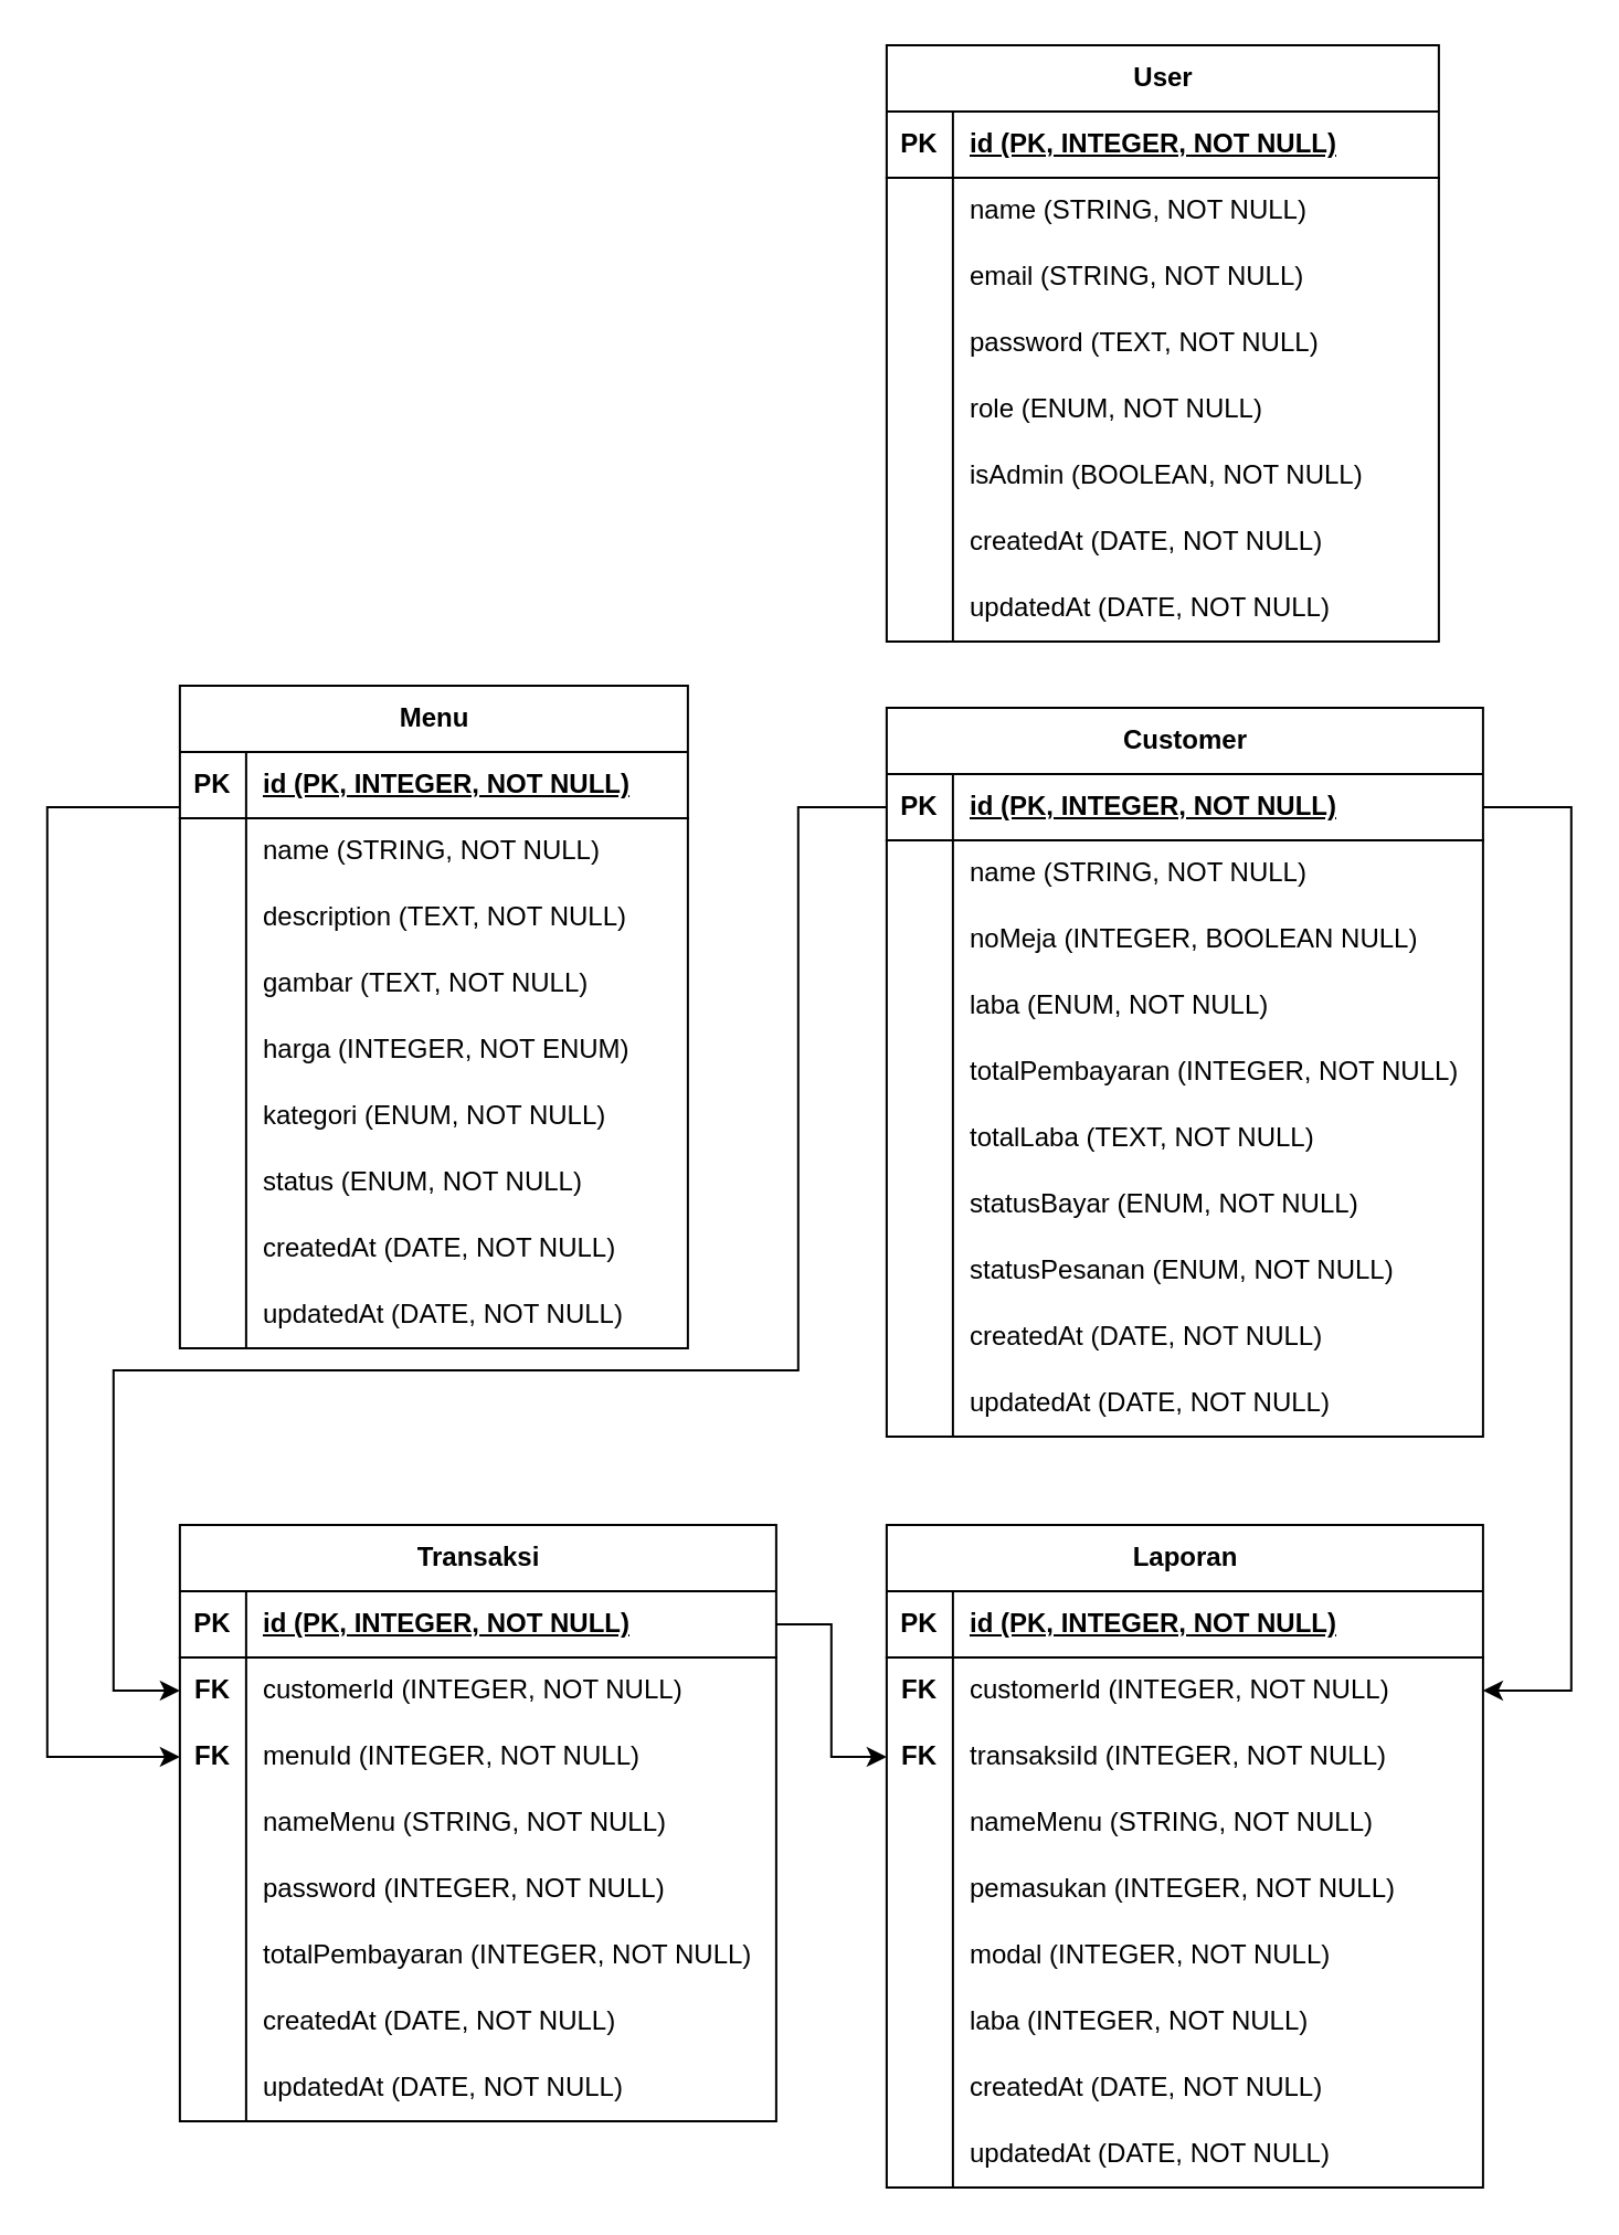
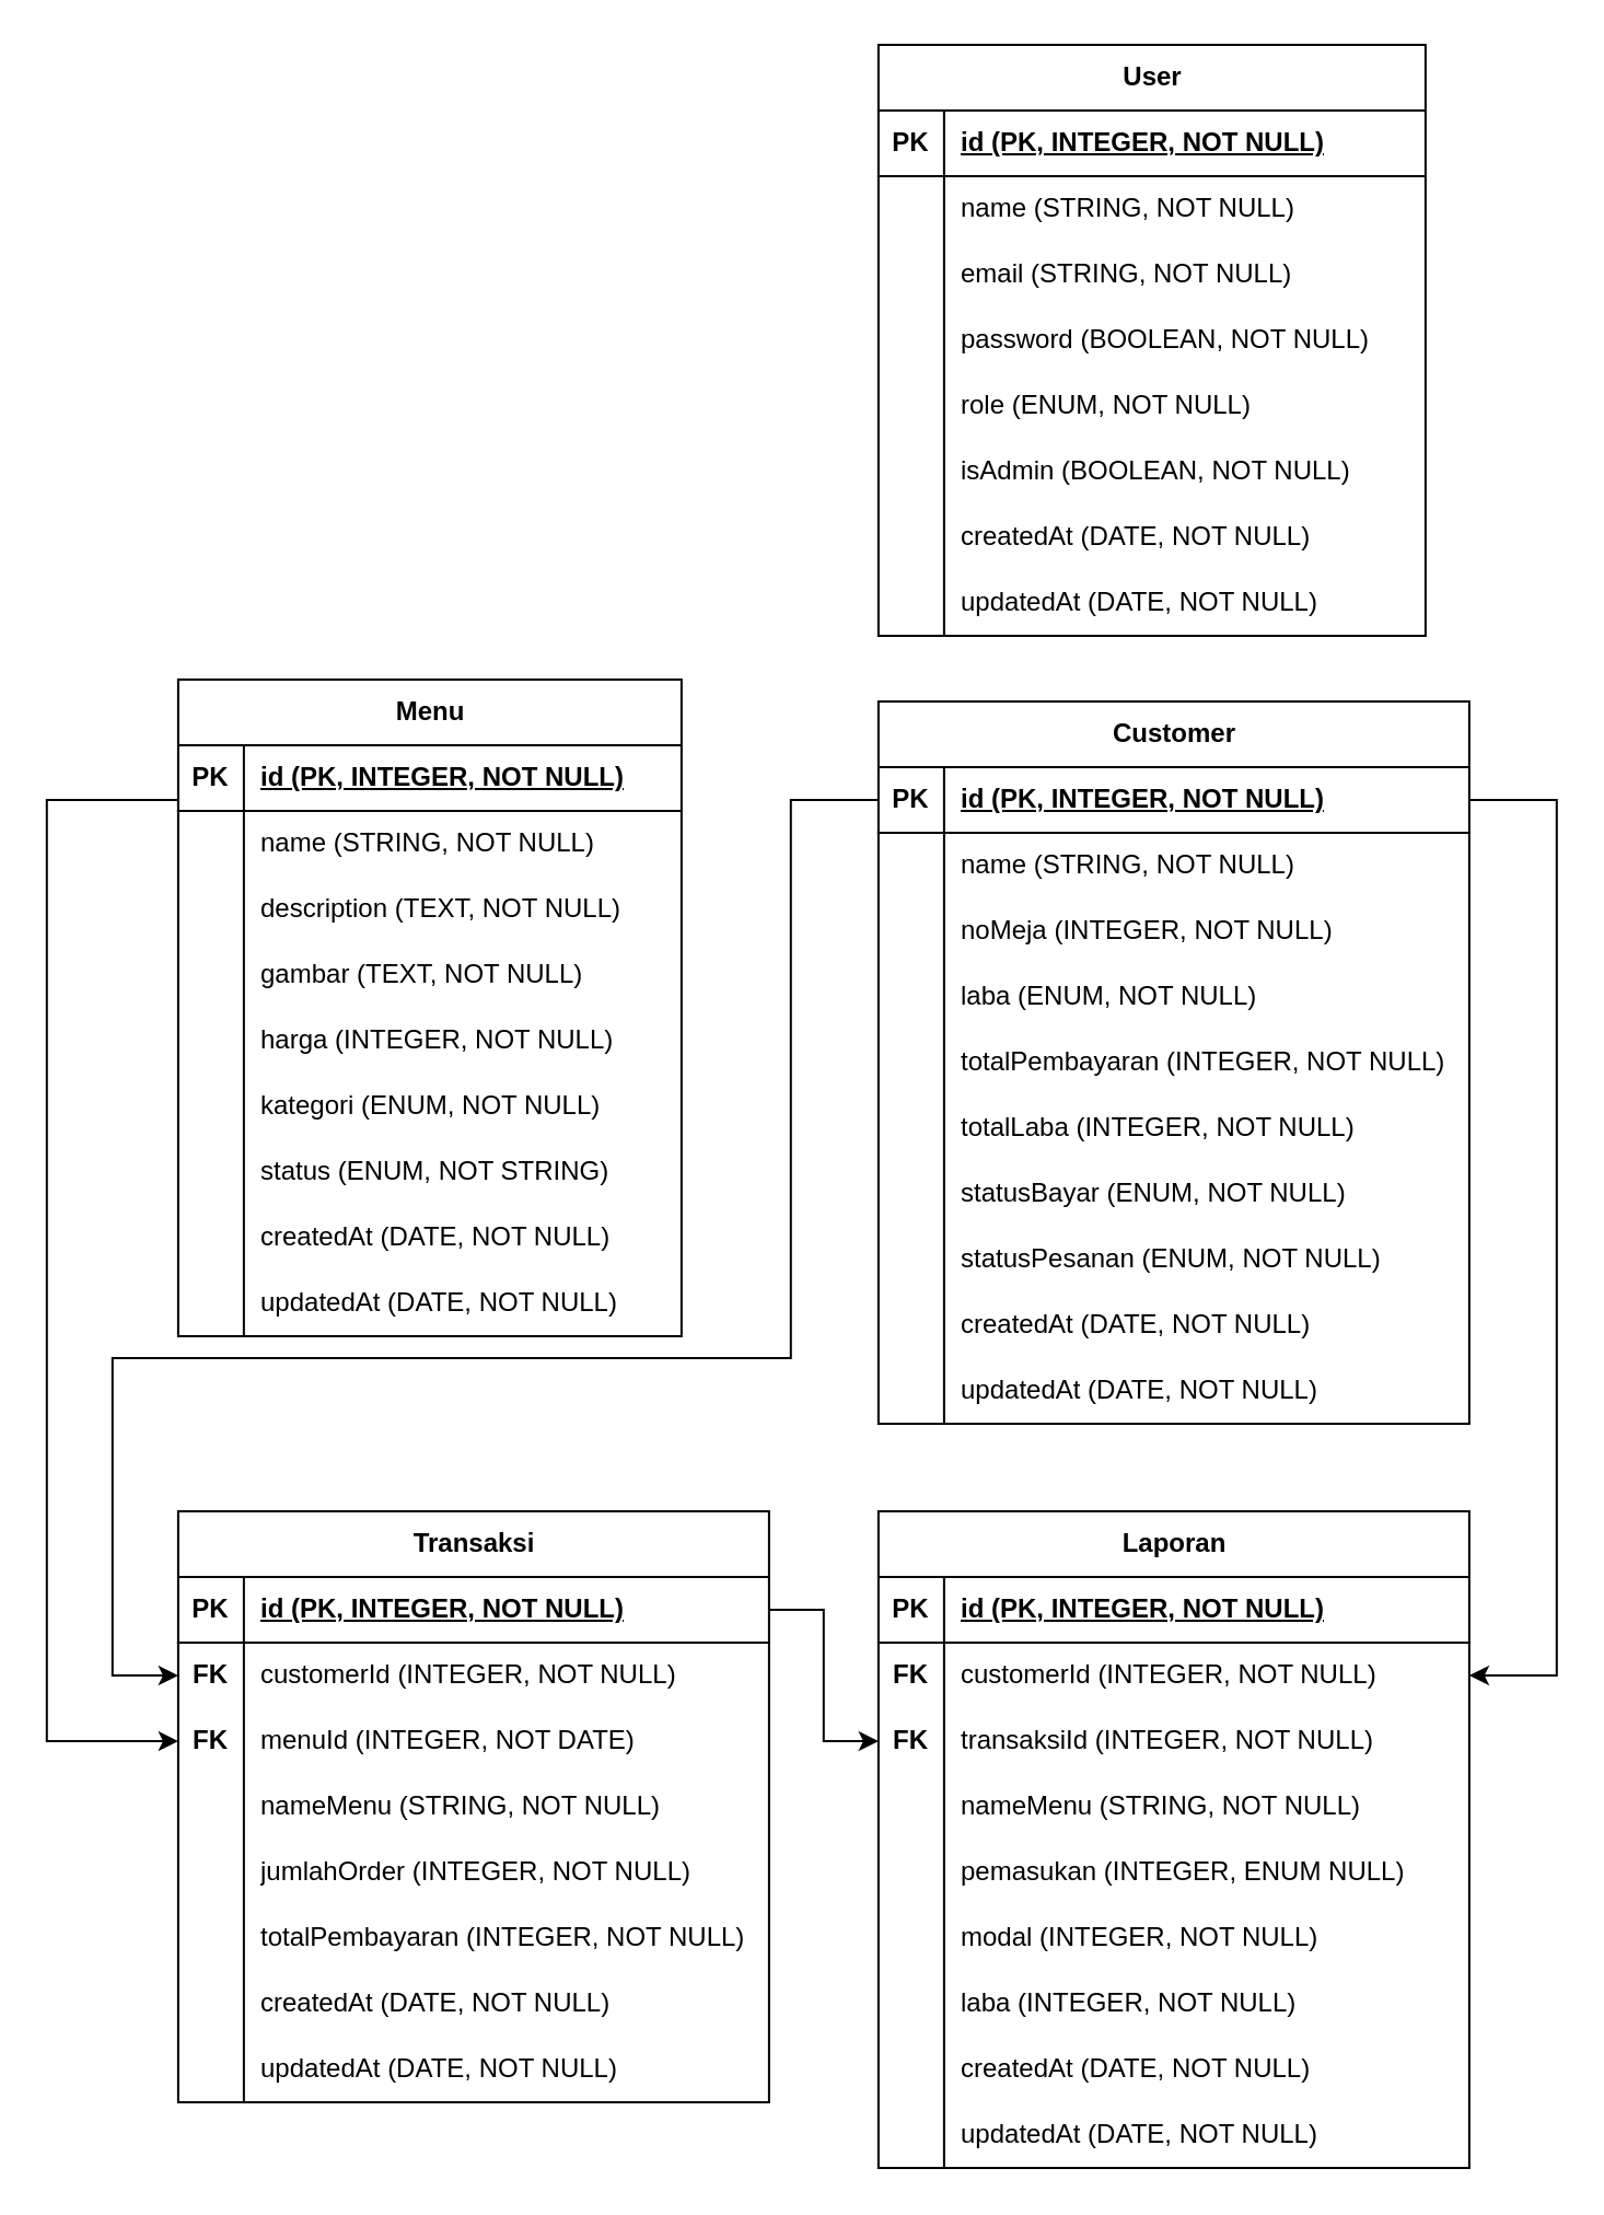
- <mxCell id="130" value="password&amp;nbsp;(TEXT, NOT NULL)" style="shape=partialRectangle;connectable=0;fillColor=none;top=0;left=0;bottom=0;right=0;align=left;spacingLeft=6;overflow=hidden;whiteSpace=wrap;html=1;" parent="128" vertex="1"><mxGeometry x="30" width="220" height="30" as="geometry"><mxRectangle width="220" height="30" as="alternateBounds" /></mxGeometry></mxCell>
+ <mxCell id="130" value="password&amp;nbsp;(BOOLEAN, NOT NULL)" style="shape=partialRectangle;connectable=0;fillColor=none;top=0;left=0;bottom=0;right=0;align=left;spacingLeft=6;overflow=hidden;whiteSpace=wrap;html=1;" parent="128" vertex="1"><mxGeometry x="30" width="220" height="30" as="geometry"><mxRectangle width="220" height="30" as="alternateBounds" /></mxGeometry></mxCell>
- <mxCell id="36" value="noMeja (INTEGER, BOOLEAN NULL)" style="shape=partialRectangle;connectable=0;fillColor=none;top=0;left=0;bottom=0;right=0;align=left;spacingLeft=6;overflow=hidden;whiteSpace=wrap;html=1;" parent="34" vertex="1"><mxGeometry x="30" width="240" height="30" as="geometry"><mxRectangle width="240" height="30" as="alternateBounds" /></mxGeometry></mxCell>
+ <mxCell id="36" value="noMeja (INTEGER, NOT NULL)" style="shape=partialRectangle;connectable=0;fillColor=none;top=0;left=0;bottom=0;right=0;align=left;spacingLeft=6;overflow=hidden;whiteSpace=wrap;html=1;" parent="34" vertex="1"><mxGeometry x="30" width="240" height="30" as="geometry"><mxRectangle width="240" height="30" as="alternateBounds" /></mxGeometry></mxCell>
- <mxCell id="101" value="harga (INTEGER, NOT ENUM)" style="shape=partialRectangle;connectable=0;fillColor=none;top=0;left=0;bottom=0;right=0;align=left;spacingLeft=6;overflow=hidden;whiteSpace=wrap;html=1;" parent="99" vertex="1"><mxGeometry x="30" width="200" height="30" as="geometry"><mxRectangle width="200" height="30" as="alternateBounds" /></mxGeometry></mxCell>
+ <mxCell id="101" value="harga (INTEGER, NOT NULL)" style="shape=partialRectangle;connectable=0;fillColor=none;top=0;left=0;bottom=0;right=0;align=left;spacingLeft=6;overflow=hidden;whiteSpace=wrap;html=1;" parent="99" vertex="1"><mxGeometry x="30" width="200" height="30" as="geometry"><mxRectangle width="200" height="30" as="alternateBounds" /></mxGeometry></mxCell>
- <mxCell id="45" value="totalLaba (TEXT, NOT NULL)" style="shape=partialRectangle;connectable=0;fillColor=none;top=0;left=0;bottom=0;right=0;align=left;spacingLeft=6;overflow=hidden;whiteSpace=wrap;html=1;" parent="43" vertex="1"><mxGeometry x="30" width="240" height="30" as="geometry"><mxRectangle width="240" height="30" as="alternateBounds" /></mxGeometry></mxCell>
+ <mxCell id="45" value="totalLaba (INTEGER, NOT NULL)" style="shape=partialRectangle;connectable=0;fillColor=none;top=0;left=0;bottom=0;right=0;align=left;spacingLeft=6;overflow=hidden;whiteSpace=wrap;html=1;" parent="43" vertex="1"><mxGeometry x="30" width="240" height="30" as="geometry"><mxRectangle width="240" height="30" as="alternateBounds" /></mxGeometry></mxCell>
- <mxCell id="107" value="status (ENUM, NOT NULL)" style="shape=partialRectangle;connectable=0;fillColor=none;top=0;left=0;bottom=0;right=0;align=left;spacingLeft=6;overflow=hidden;whiteSpace=wrap;html=1;" parent="105" vertex="1"><mxGeometry x="30" width="200" height="30" as="geometry"><mxRectangle width="200" height="30" as="alternateBounds" /></mxGeometry></mxCell>
+ <mxCell id="107" value="status (ENUM, NOT STRING)" style="shape=partialRectangle;connectable=0;fillColor=none;top=0;left=0;bottom=0;right=0;align=left;spacingLeft=6;overflow=hidden;whiteSpace=wrap;html=1;" parent="105" vertex="1"><mxGeometry x="30" width="200" height="30" as="geometry"><mxRectangle width="200" height="30" as="alternateBounds" /></mxGeometry></mxCell>
- <mxCell id="11" value="menuId (INTEGER, NOT NULL)" style="shape=partialRectangle;connectable=0;fillColor=none;top=0;left=0;bottom=0;right=0;align=left;spacingLeft=6;overflow=hidden;whiteSpace=wrap;html=1;" parent="9" vertex="1"><mxGeometry x="30" width="240" height="30" as="geometry"><mxRectangle width="240" height="30" as="alternateBounds" /></mxGeometry></mxCell>
+ <mxCell id="11" value="menuId (INTEGER, NOT DATE)" style="shape=partialRectangle;connectable=0;fillColor=none;top=0;left=0;bottom=0;right=0;align=left;spacingLeft=6;overflow=hidden;whiteSpace=wrap;html=1;" parent="9" vertex="1"><mxGeometry x="30" width="240" height="30" as="geometry"><mxRectangle width="240" height="30" as="alternateBounds" /></mxGeometry></mxCell>
- <mxCell id="17" value="password&amp;nbsp;(INTEGER, NOT NULL)" style="shape=partialRectangle;connectable=0;fillColor=none;top=0;left=0;bottom=0;right=0;align=left;spacingLeft=6;overflow=hidden;whiteSpace=wrap;html=1;" parent="15" vertex="1"><mxGeometry x="30" width="240" height="30" as="geometry"><mxRectangle width="240" height="30" as="alternateBounds" /></mxGeometry></mxCell>
+ <mxCell id="17" value="jumlahOrder&amp;nbsp;(INTEGER, NOT NULL)" style="shape=partialRectangle;connectable=0;fillColor=none;top=0;left=0;bottom=0;right=0;align=left;spacingLeft=6;overflow=hidden;whiteSpace=wrap;html=1;" parent="15" vertex="1"><mxGeometry x="30" width="240" height="30" as="geometry"><mxRectangle width="240" height="30" as="alternateBounds" /></mxGeometry></mxCell>
- <mxCell id="73" value="pemasukan (INTEGER, NOT NULL)" style="shape=partialRectangle;connectable=0;fillColor=none;top=0;left=0;bottom=0;right=0;align=left;spacingLeft=6;overflow=hidden;whiteSpace=wrap;html=1;" parent="71" vertex="1"><mxGeometry x="30" width="240" height="30" as="geometry"><mxRectangle width="240" height="30" as="alternateBounds" /></mxGeometry></mxCell>
+ <mxCell id="73" value="pemasukan (INTEGER, ENUM NULL)" style="shape=partialRectangle;connectable=0;fillColor=none;top=0;left=0;bottom=0;right=0;align=left;spacingLeft=6;overflow=hidden;whiteSpace=wrap;html=1;" parent="71" vertex="1"><mxGeometry x="30" width="240" height="30" as="geometry"><mxRectangle width="240" height="30" as="alternateBounds" /></mxGeometry></mxCell>
